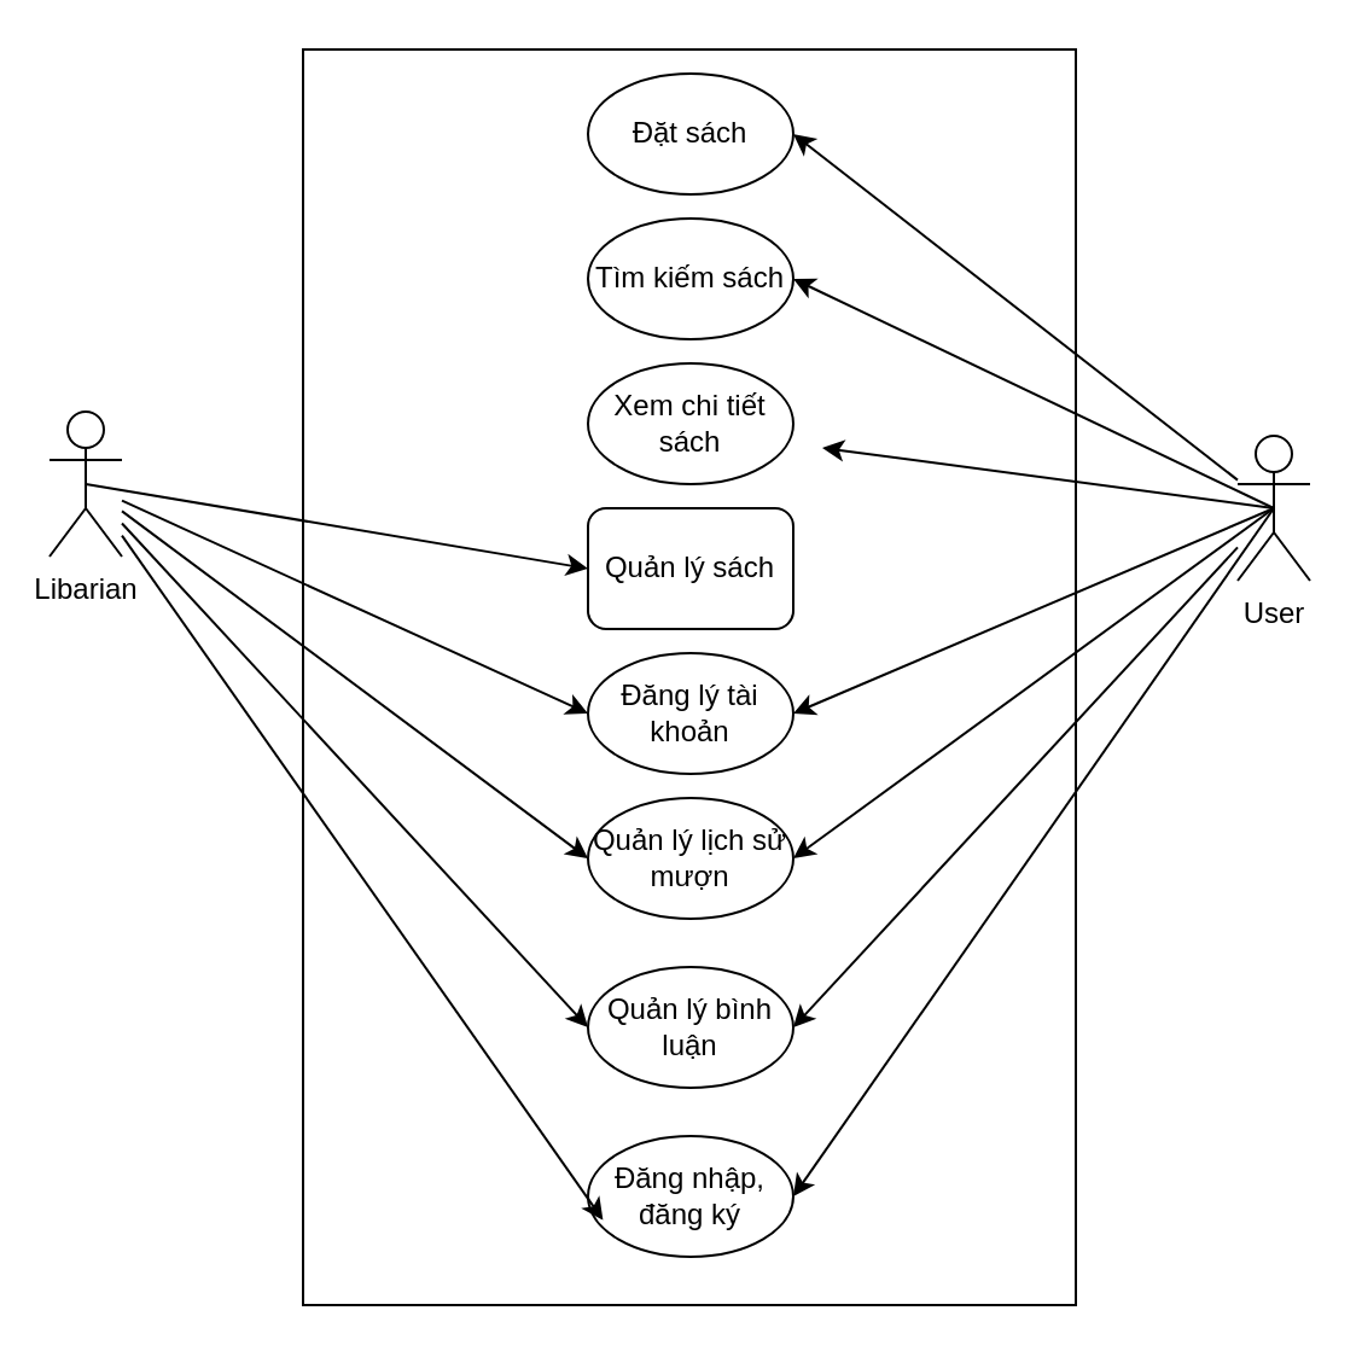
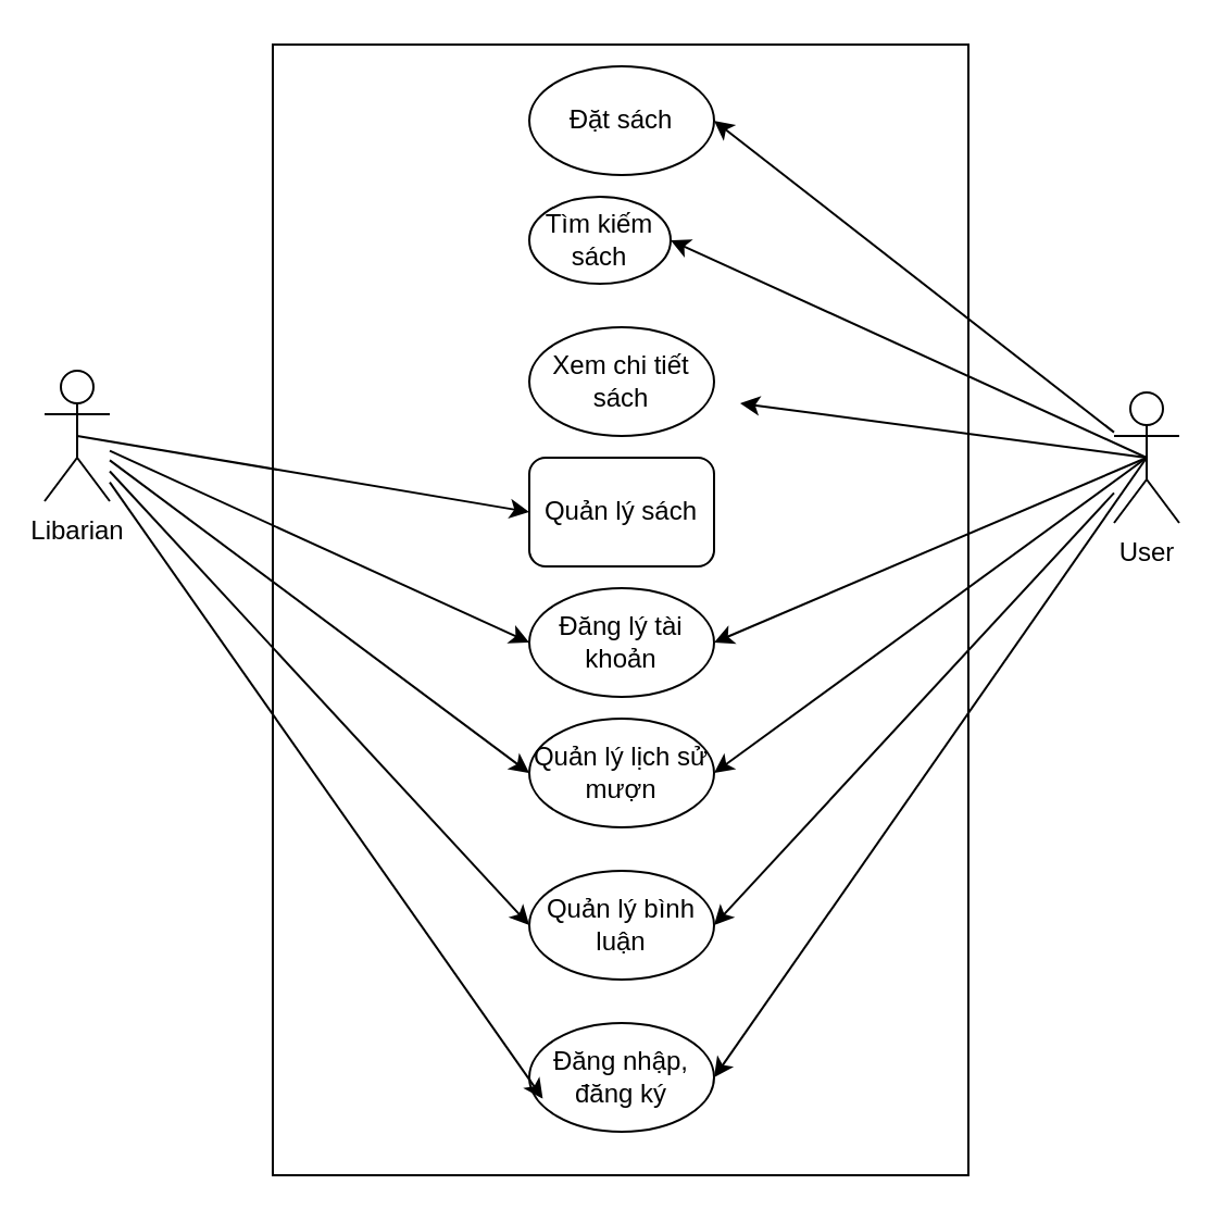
- <mxCell id="6" value="Tìm kiếm sách" style="ellipse;whiteSpace=wrap;html=1;" parent="1" vertex="1"><mxGeometry x="243" y="90" width="85" height="50" as="geometry" /></mxCell>
+ <mxCell id="6" value="Tìm kiếm sách" style="ellipse;whiteSpace=wrap;html=1;" parent="1" vertex="1"><mxGeometry x="243" y="90" width="65" height="40" as="geometry" /></mxCell>
